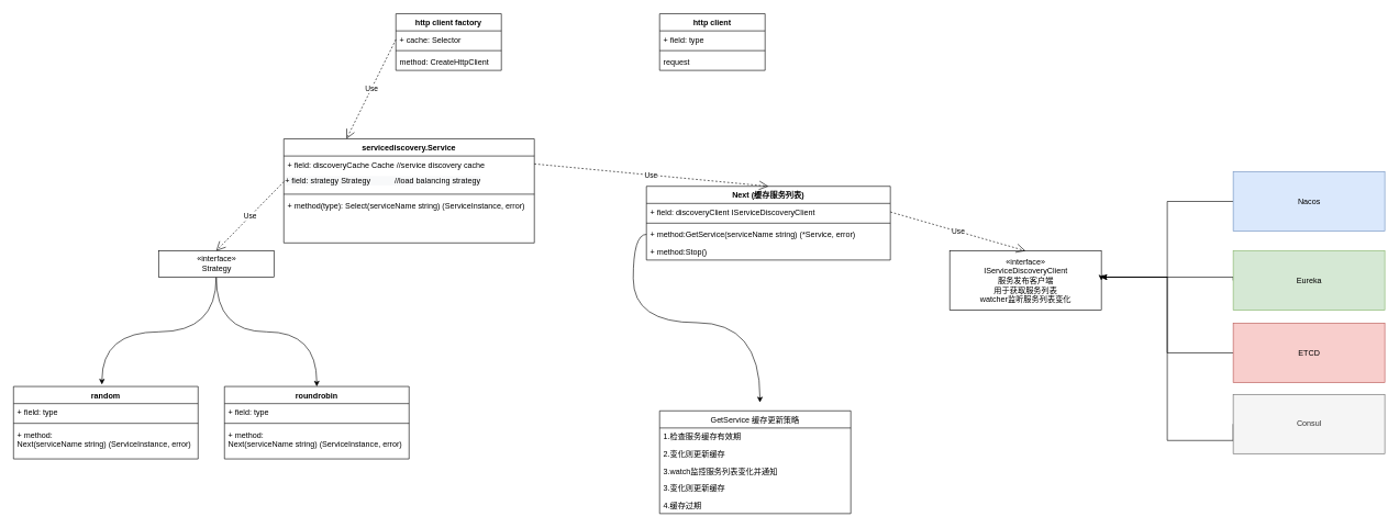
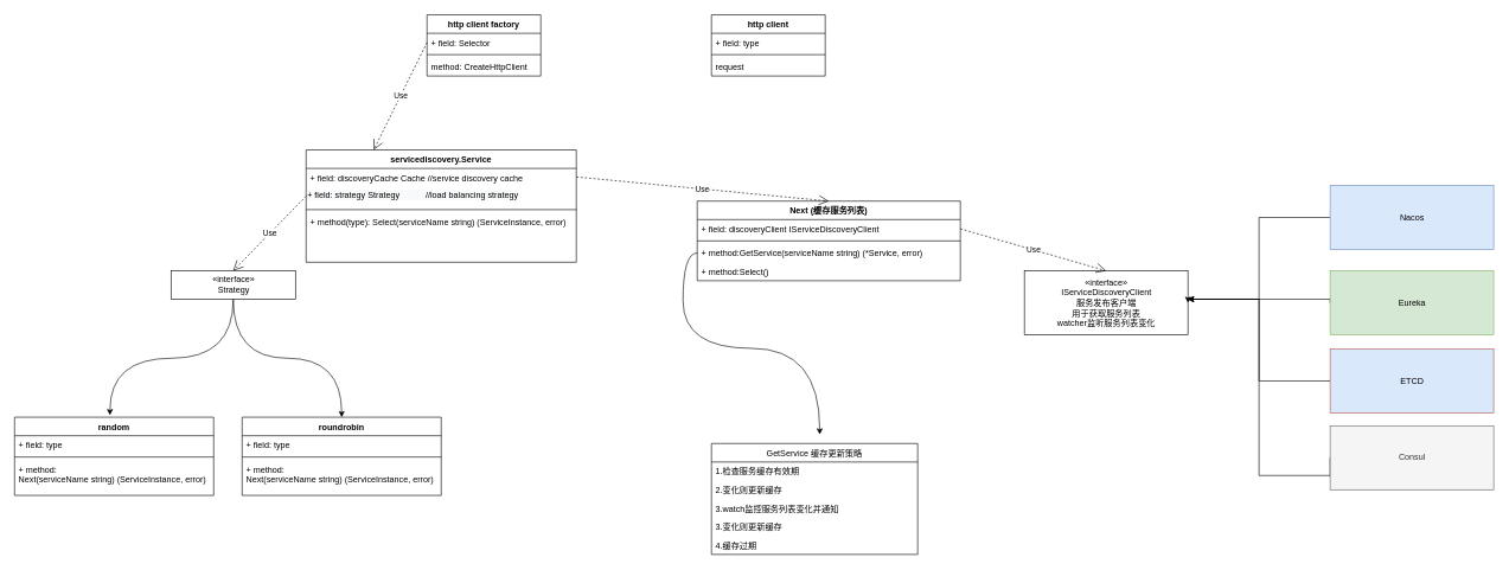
- <mxCell id="39" value="+ cache: Selector" style="text;strokeColor=none;fillColor=none;align=left;verticalAlign=top;spacingLeft=4;spacingRight=4;overflow=hidden;rotatable=0;points=[[0,0.5],[1,0.5]];portConstraint=eastwest;" parent="38" vertex="1"><mxGeometry y="26" width="160" height="26" as="geometry" /></mxCell>
+ <mxCell id="39" value="+ field: Selector" style="text;strokeColor=none;fillColor=none;align=left;verticalAlign=top;spacingLeft=4;spacingRight=4;overflow=hidden;rotatable=0;points=[[0,0.5],[1,0.5]];portConstraint=eastwest;" parent="38" vertex="1"><mxGeometry y="26" width="160" height="26" as="geometry" /></mxCell>
- <mxCell id="23" value="+ method:Stop()&#10;" style="text;strokeColor=none;fillColor=none;align=left;verticalAlign=top;spacingLeft=4;spacingRight=4;overflow=hidden;rotatable=0;points=[[0,0.5],[1,0.5]];portConstraint=eastwest;" parent="19" vertex="1"><mxGeometry y="86" width="370" height="26" as="geometry" /></mxCell>
+ <mxCell id="23" value="+ method:Select()&#10;" style="text;strokeColor=none;fillColor=none;align=left;verticalAlign=top;spacingLeft=4;spacingRight=4;overflow=hidden;rotatable=0;points=[[0,0.5],[1,0.5]];portConstraint=eastwest;" parent="19" vertex="1"><mxGeometry y="86" width="370" height="26" as="geometry" /></mxCell>
- <mxCell id="48" value="&lt;span style=&quot;text-align: left&quot;&gt;ETCD&lt;br&gt;&lt;/span&gt;" style="html=1;fillColor=#f8cecc;strokeColor=#b85450;" vertex="1" parent="1"><mxGeometry x="1870" y="490" width="230" height="90" as="geometry" /></mxCell>
+ <mxCell id="48" value="&lt;span style=&quot;text-align: left&quot;&gt;ETCD&lt;br&gt;&lt;/span&gt;" style="html=1;fillColor=#dae8fc;strokeColor=#b85450;" vertex="1" parent="1"><mxGeometry x="1870" y="490" width="230" height="90" as="geometry" /></mxCell>
